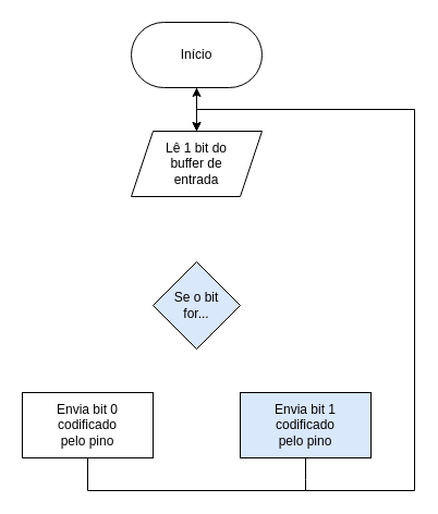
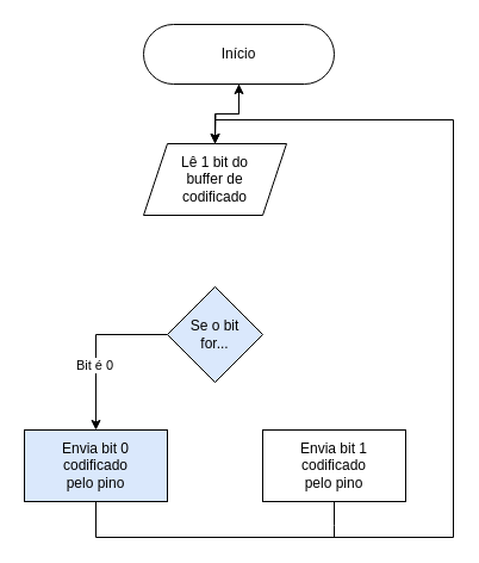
- <mxCell id="3" value="Início" style="rounded=1;whiteSpace=wrap;html=1;arcSize=50;" vertex="1" parent="1"><mxGeometry x="120" y="20" width="120" height="60" as="geometry" /></mxCell>
+ <mxCell id="3" value="Início" style="rounded=1;whiteSpace=wrap;html=1;arcSize=50;" vertex="1" parent="1"><mxGeometry x="120" y="20" width="160" height="50" as="geometry" /></mxCell>
- <mxCell id="6" value="&lt;div&gt;Lê 1 bit do&lt;/div&gt;&lt;div&gt;buffer de&lt;/div&gt;&lt;div&gt;entrada&lt;br&gt;&lt;/div&gt;" style="shape=parallelogram;perimeter=parallelogramPerimeter;whiteSpace=wrap;html=1;fixedSize=1;" vertex="1" parent="1"><mxGeometry x="120" y="120" width="120" height="60" as="geometry" /></mxCell>
+ <mxCell id="6" value="&lt;div&gt;Lê 1 bit do&lt;/div&gt;&lt;div&gt;buffer de&lt;/div&gt;&lt;div&gt;codificado&lt;br&gt;&lt;/div&gt;" style="shape=parallelogram;perimeter=parallelogramPerimeter;whiteSpace=wrap;html=1;fixedSize=1;" vertex="1" parent="1"><mxGeometry x="120" y="120" width="120" height="60" as="geometry" /></mxCell>
+ <mxCell id="7" style="edgeStyle=orthogonalEdgeStyle;rounded=0;orthogonalLoop=1;jettySize=auto;html=1;entryX=0.5;entryY=0;entryDx=0;entryDy=0;exitX=0;exitY=0.5;exitDx=0;exitDy=0;" edge="1" parent="1" source="9" target="11"><mxGeometry relative="1" as="geometry" /></mxCell>
+ <mxCell id="8" value="Bit é 0" style="edgeLabel;html=1;align=center;verticalAlign=middle;resizable=0;points=[];" vertex="1" connectable="0" parent="7"><mxGeometry x="0.219" y="-2" relative="1" as="geometry"><mxPoint as="offset" /></mxGeometry></mxCell>
- <mxCell id="11" value="&lt;div&gt;Envia bit 0&lt;br&gt;&lt;/div&gt;&lt;div&gt;codificado&lt;/div&gt;&lt;div&gt;pelo pino&lt;br&gt;&lt;/div&gt;" style="rounded=0;whiteSpace=wrap;html=1;" vertex="1" parent="1"><mxGeometry x="20" y="360" width="120" height="60" as="geometry" /></mxCell>
+ <mxCell id="11" value="&lt;div&gt;Envia bit 0&lt;br&gt;&lt;/div&gt;&lt;div&gt;codificado&lt;/div&gt;&lt;div&gt;pelo pino&lt;br&gt;&lt;/div&gt;" style="rounded=0;whiteSpace=wrap;html=1;fillColor=#dae8fc;" vertex="1" parent="1"><mxGeometry x="20" y="360" width="120" height="60" as="geometry" /></mxCell>
- <mxCell id="13" value="&lt;div&gt;Envia bit 1&lt;/div&gt;&lt;div&gt;codificado&lt;/div&gt;&lt;div&gt;pelo pino&lt;br&gt;&lt;/div&gt;" style="rounded=0;whiteSpace=wrap;html=1;fillColor=#dae8fc;" vertex="1" parent="1"><mxGeometry x="220" y="360" width="120" height="60" as="geometry" /></mxCell>
+ <mxCell id="13" value="&lt;div&gt;Envia bit 1&lt;/div&gt;&lt;div&gt;codificado&lt;/div&gt;&lt;div&gt;pelo pino&lt;br&gt;&lt;/div&gt;" style="rounded=0;whiteSpace=wrap;html=1;" vertex="1" parent="1"><mxGeometry x="220" y="360" width="120" height="60" as="geometry" /></mxCell>
